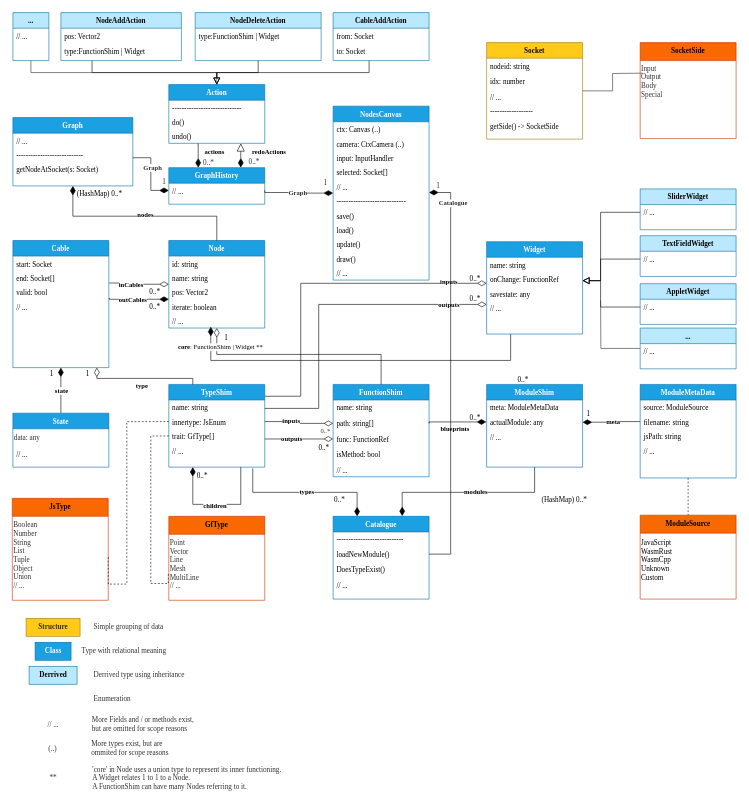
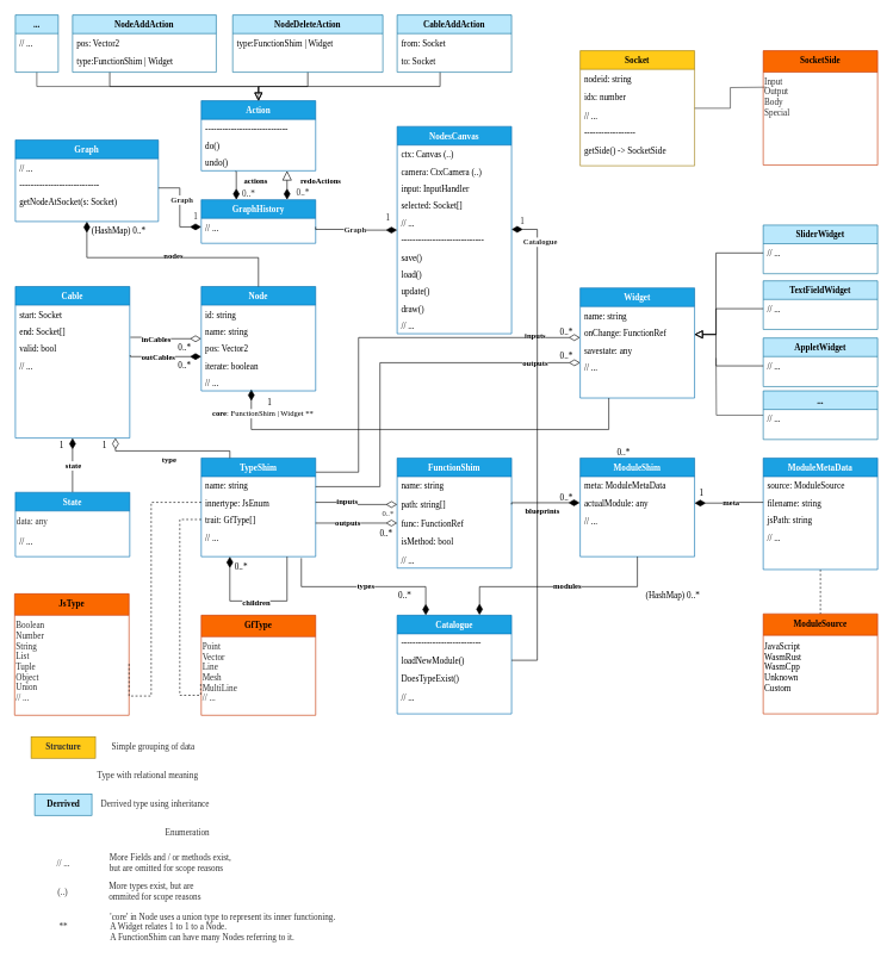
- <mxCell id="42" style="edgeStyle=orthogonalEdgeStyle;rounded=0;orthogonalLoop=1;jettySize=auto;html=1;exitX=0.5;exitY=1;exitDx=0;exitDy=0;entryX=0.5;entryY=0;entryDx=0;entryDy=0;fontFamily=Verdana;endArrow=none;endFill=0;startArrow=diamondThin;startFill=0;endSize=11;startSize=13;" edge="1" parent="1" source="45" target="7"><mxGeometry relative="1" as="geometry"><Array as="points"><mxPoint x="361" y="590" /><mxPoint x="635" y="590" /></Array></mxGeometry></mxCell>
- <mxCell id="171" value="&lt;b&gt;Class&lt;/b&gt;" style="text;html=1;align=center;verticalAlign=middle;resizable=0;points=[];autosize=1;strokeColor=#006EAF;fillColor=#1ba1e2;fontFamily=Verdana;fontColor=#ffffff;" vertex="1" parent="168"><mxGeometry x="20" y="40" width="60" height="30" as="geometry" /></mxCell>
- <mxCell id="180" value="Derrived type using inheritance" style="text;html=1;align=left;verticalAlign=middle;resizable=0;points=[];autosize=1;strokeColor=none;fillColor=none;fontFamily=Verdana;fontColor=#303030;" vertex="1" parent="168"><mxGeometry x="116" y="80" width="220" height="30" as="geometry" /></mxCell>
+ <mxCell id="180" value="Derrived type using inheritance" style="text;html=1;align=left;verticalAlign=middle;resizable=0;points=[];autosize=1;strokeColor=none;fillColor=none;fontFamily=Verdana;fontColor=#303030;" vertex="1" parent="168"><mxGeometry x="101" y="80" width="220" height="30" as="geometry" /></mxCell>
- <mxCell id="181" value="Enumeration" style="text;html=1;align=left;verticalAlign=middle;resizable=0;points=[];autosize=1;strokeColor=none;fillColor=none;fontFamily=Verdana;fontColor=#303030;" vertex="1" parent="168"><mxGeometry x="116" y="119" width="100" height="30" as="geometry" /></mxCell>
+ <mxCell id="181" value="Enumeration" style="text;html=1;align=left;verticalAlign=middle;resizable=0;points=[];autosize=1;strokeColor=none;fillColor=none;fontFamily=Verdana;fontColor=#303030;" vertex="1" parent="168"><mxGeometry x="191" y="119" width="100" height="30" as="geometry" /></mxCell>
